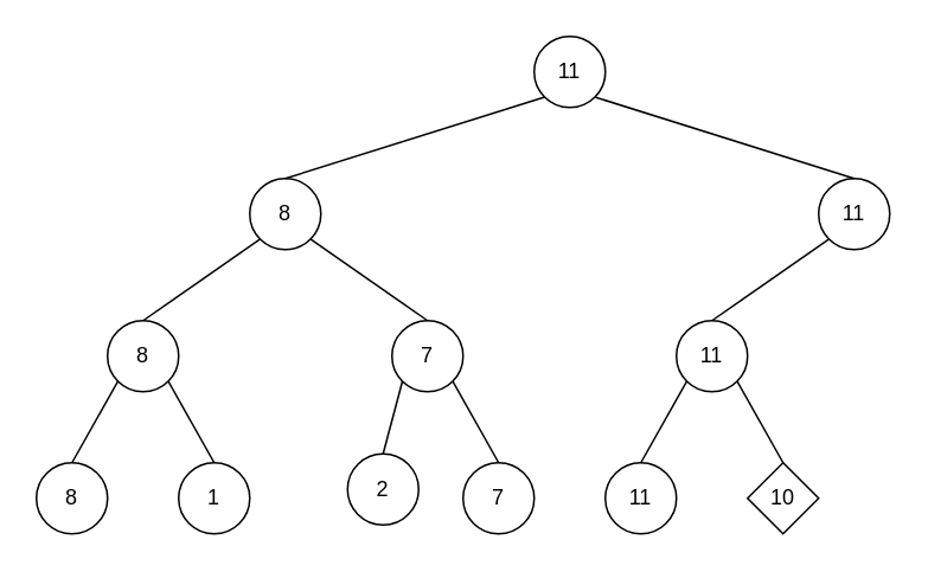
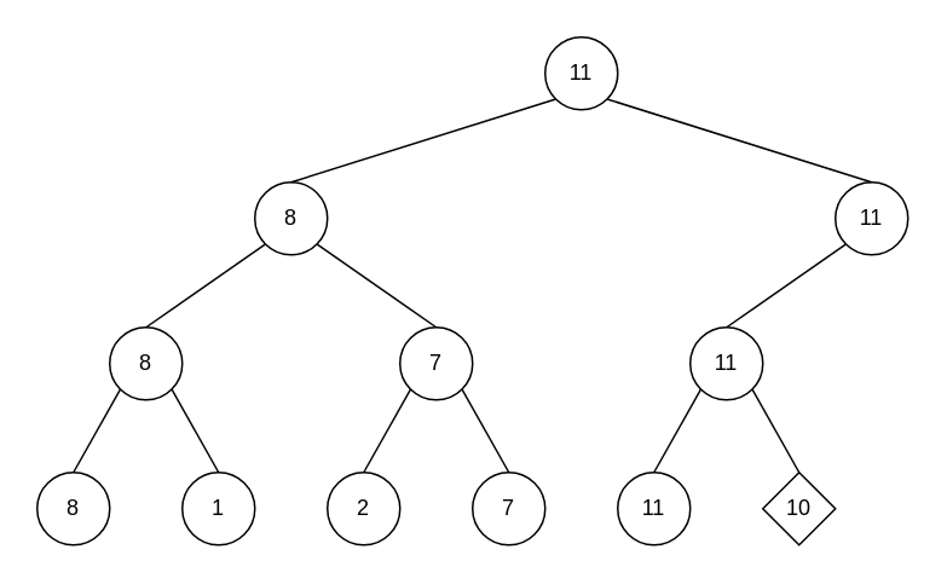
- <mxCell id="4" value="2" style="ellipse;whiteSpace=wrap;html=1;aspect=fixed;" vertex="1" parent="1"><mxGeometry x="195" y="255" width="40" height="40" as="geometry" /></mxCell>
+ <mxCell id="4" value="2" style="ellipse;whiteSpace=wrap;html=1;aspect=fixed;" vertex="1" parent="1"><mxGeometry x="180" y="260" width="40" height="40" as="geometry" /></mxCell>
